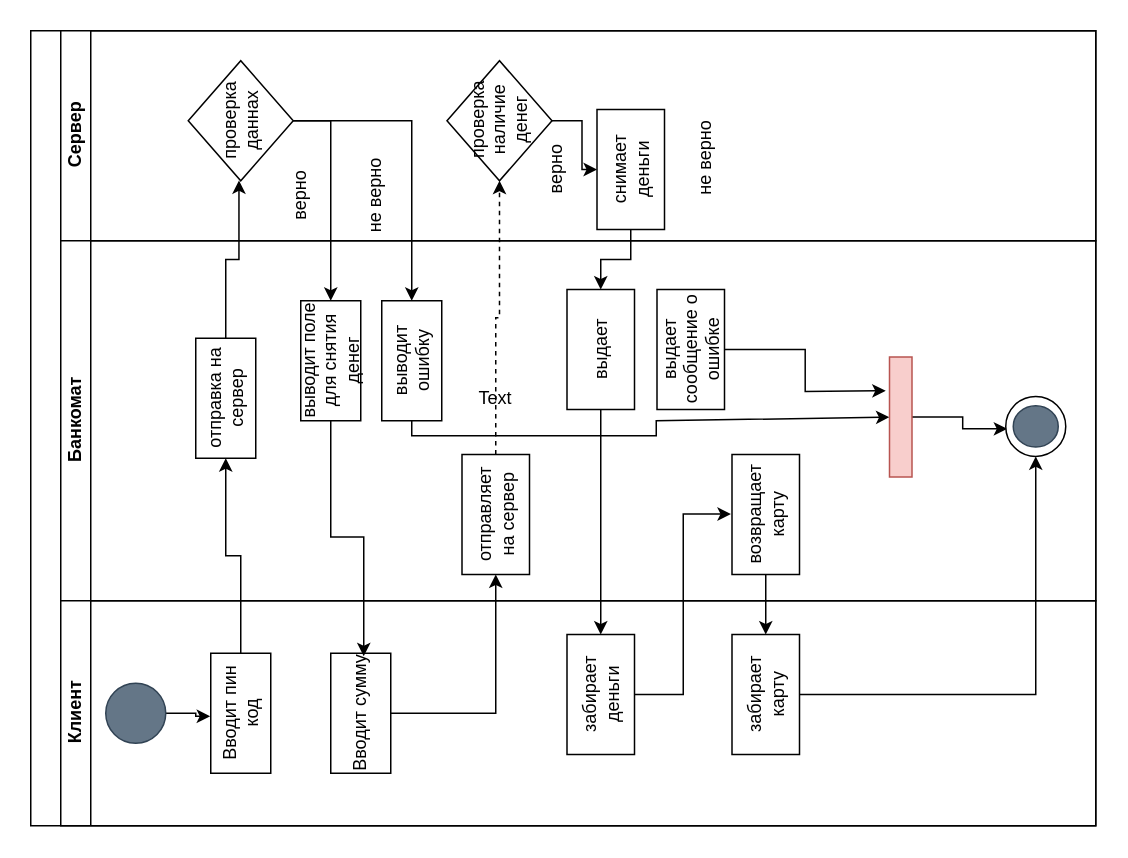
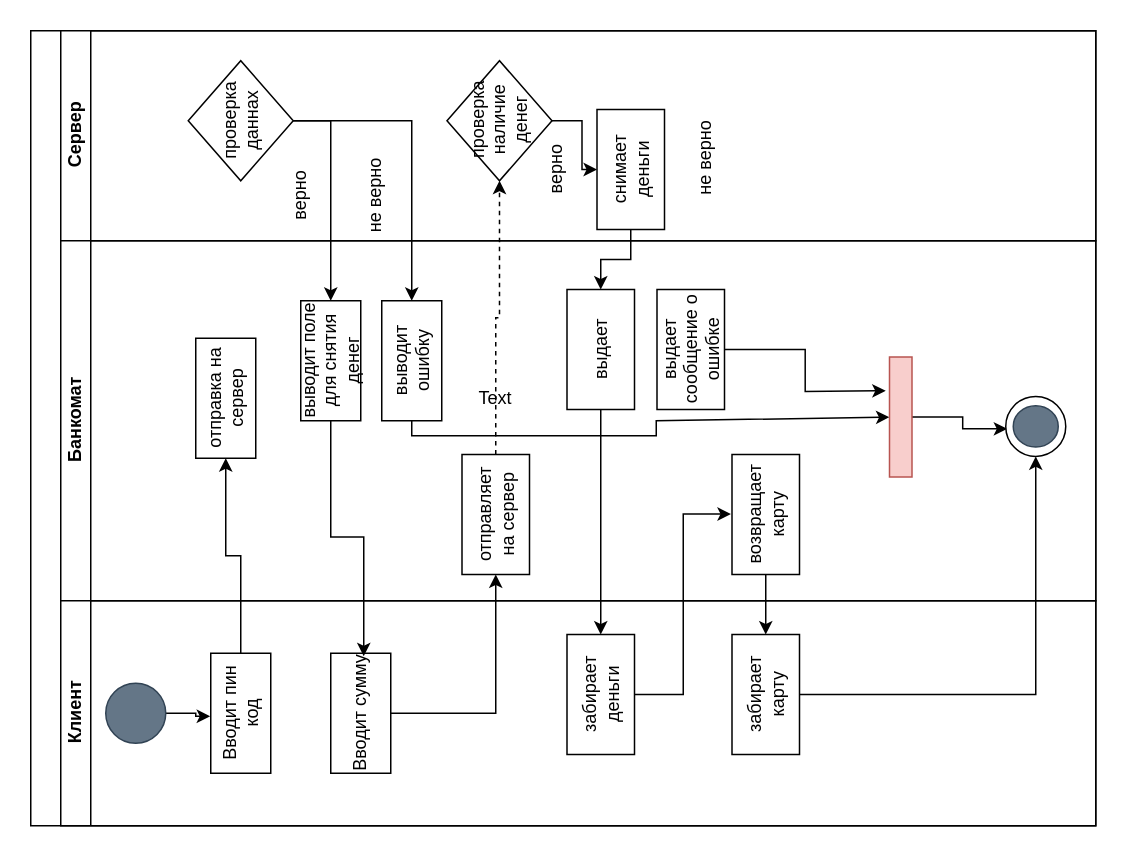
- <mxCell id="34" value="" style="edgeStyle=orthogonalEdgeStyle;rounded=0;orthogonalLoop=1;jettySize=auto;html=1;entryX=0.003;entryY=0.483;entryDx=0;entryDy=0;entryPerimeter=0;" edge="1" parent="2" source="13" target="4"><mxGeometry relative="1" as="geometry"><mxPoint x="130" y="145" as="targetPoint" /></mxGeometry></mxCell>
